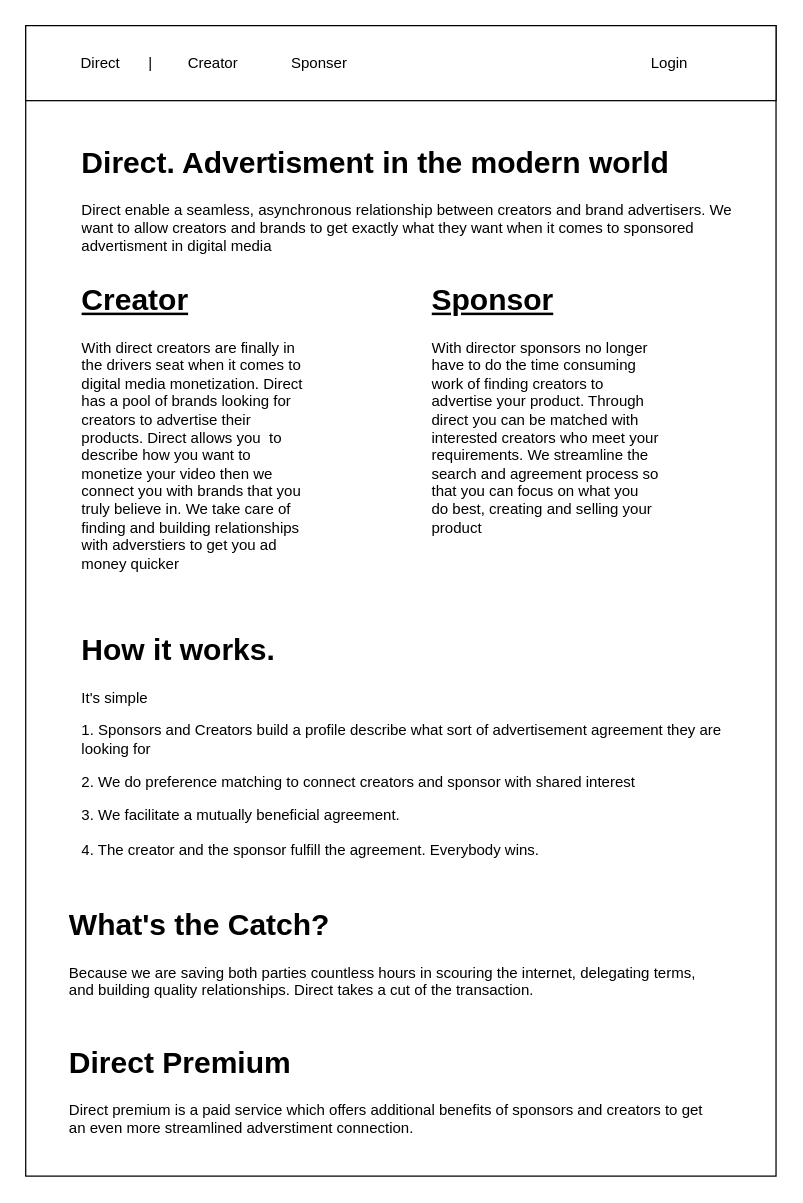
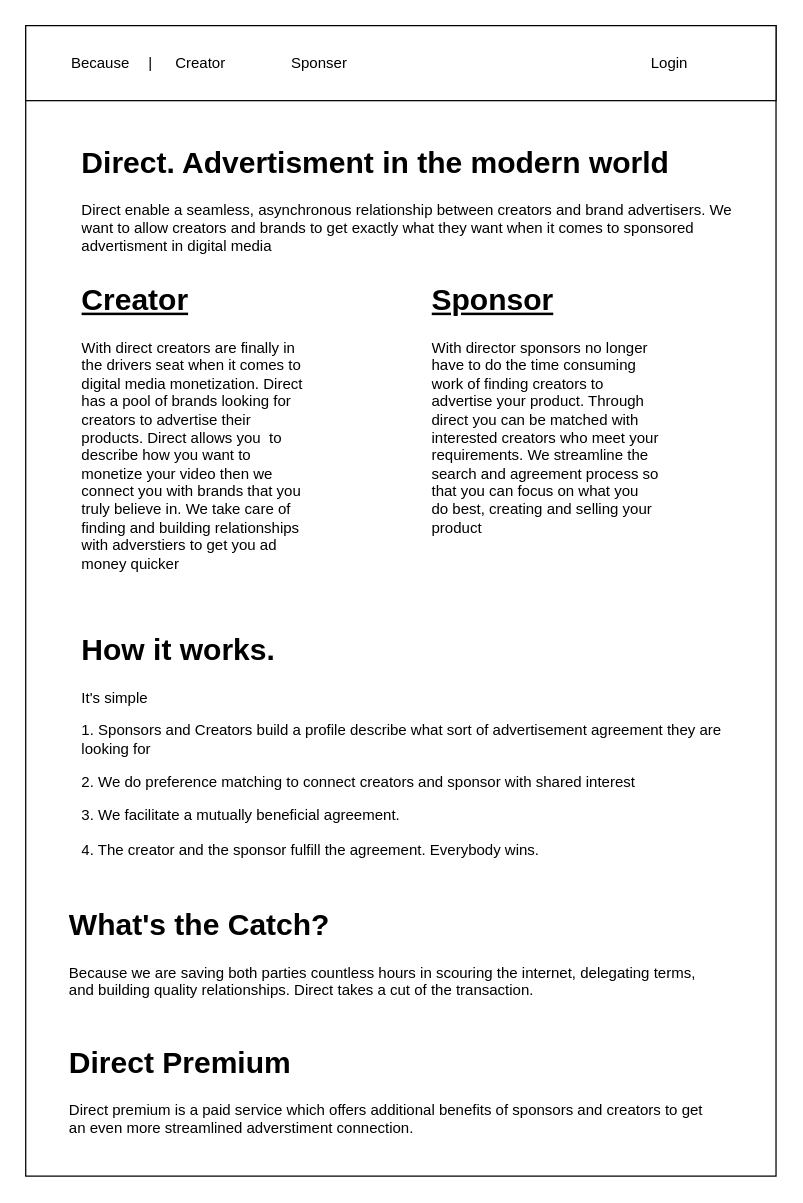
- <mxCell id="4" value="Direct" style="text;html=1;strokeColor=none;fillColor=none;align=center;verticalAlign=middle;whiteSpace=wrap;rounded=0;" vertex="1" parent="1"><mxGeometry x="50" y="35" width="60" height="30" as="geometry" /></mxCell>
+ <mxCell id="4" value="Because" style="text;html=1;strokeColor=none;fillColor=none;align=center;verticalAlign=middle;whiteSpace=wrap;rounded=0;" vertex="1" parent="1"><mxGeometry x="50" y="35" width="60" height="30" as="geometry" /></mxCell>
- <mxCell id="8" value="Creator" style="text;html=1;strokeColor=none;fillColor=none;align=center;verticalAlign=middle;whiteSpace=wrap;rounded=0;" vertex="1" parent="1"><mxGeometry x="140" y="35" width="60" height="30" as="geometry" /></mxCell>
+ <mxCell id="8" value="Creator" style="text;html=1;strokeColor=none;fillColor=none;align=center;verticalAlign=middle;whiteSpace=wrap;rounded=0;" vertex="1" parent="1"><mxGeometry x="130" y="35" width="60" height="30" as="geometry" /></mxCell>
